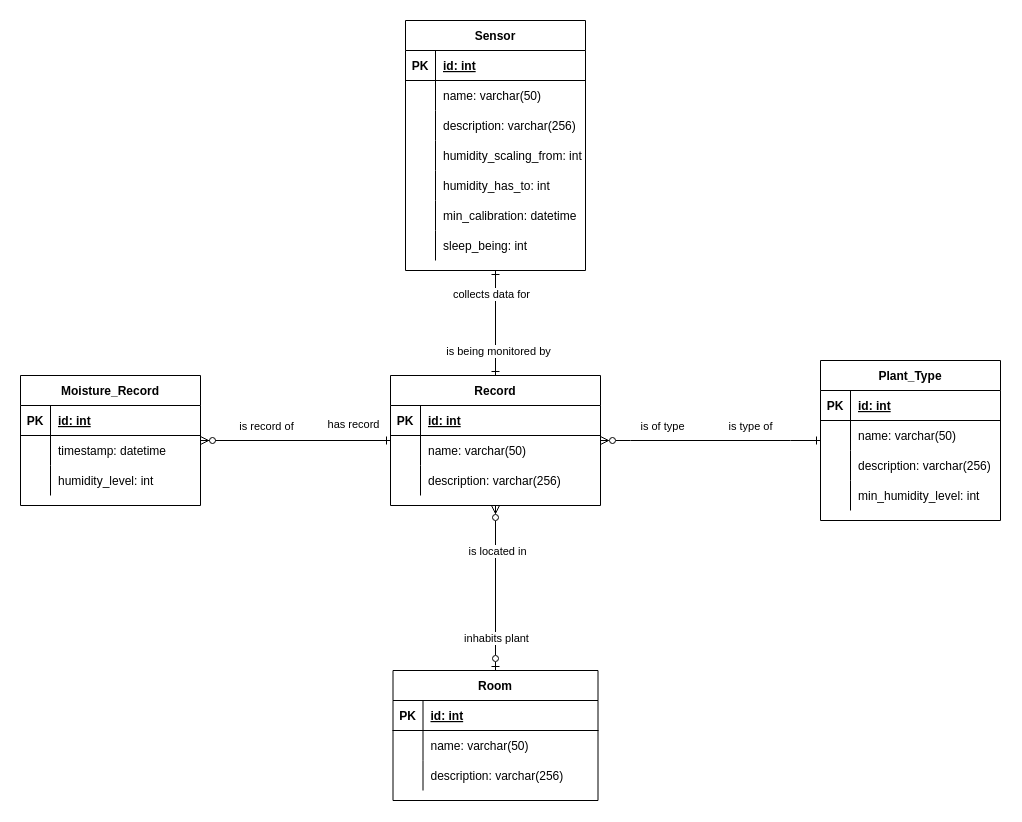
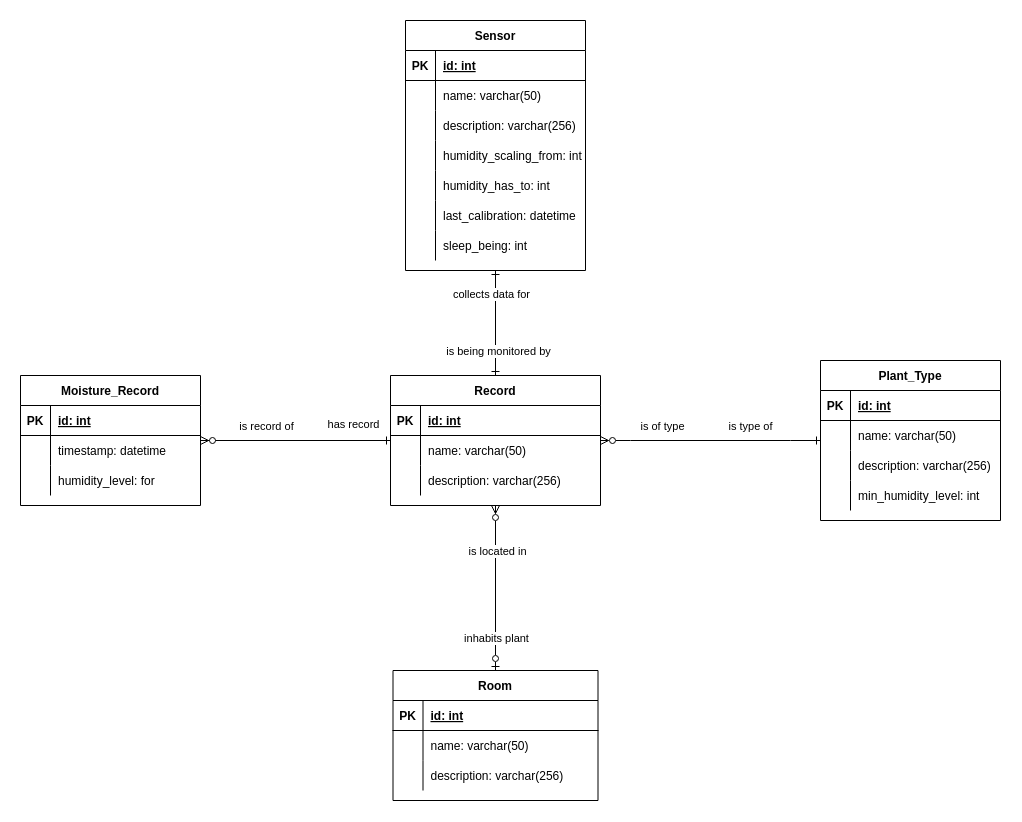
- <mxCell id="36" value="min_calibration: datetime" style="shape=partialRectangle;connectable=0;fillColor=none;top=0;left=0;bottom=0;right=0;align=left;spacingLeft=6;overflow=hidden;" parent="34" vertex="1"><mxGeometry x="30" width="150" height="30" as="geometry"><mxRectangle width="150" height="30" as="alternateBounds" /></mxGeometry></mxCell>
+ <mxCell id="36" value="last_calibration: datetime" style="shape=partialRectangle;connectable=0;fillColor=none;top=0;left=0;bottom=0;right=0;align=left;spacingLeft=6;overflow=hidden;" parent="34" vertex="1"><mxGeometry x="30" width="150" height="30" as="geometry"><mxRectangle width="150" height="30" as="alternateBounds" /></mxGeometry></mxCell>
- <mxCell id="78" value="humidity_level: int" style="shape=partialRectangle;connectable=0;fillColor=none;top=0;left=0;bottom=0;right=0;align=left;spacingLeft=6;overflow=hidden;" parent="76" vertex="1"><mxGeometry x="30" width="150" height="30" as="geometry"><mxRectangle width="150" height="30" as="alternateBounds" /></mxGeometry></mxCell>
+ <mxCell id="78" value="humidity_level: for" style="shape=partialRectangle;connectable=0;fillColor=none;top=0;left=0;bottom=0;right=0;align=left;spacingLeft=6;overflow=hidden;" parent="76" vertex="1"><mxGeometry x="30" width="150" height="30" as="geometry"><mxRectangle width="150" height="30" as="alternateBounds" /></mxGeometry></mxCell>
